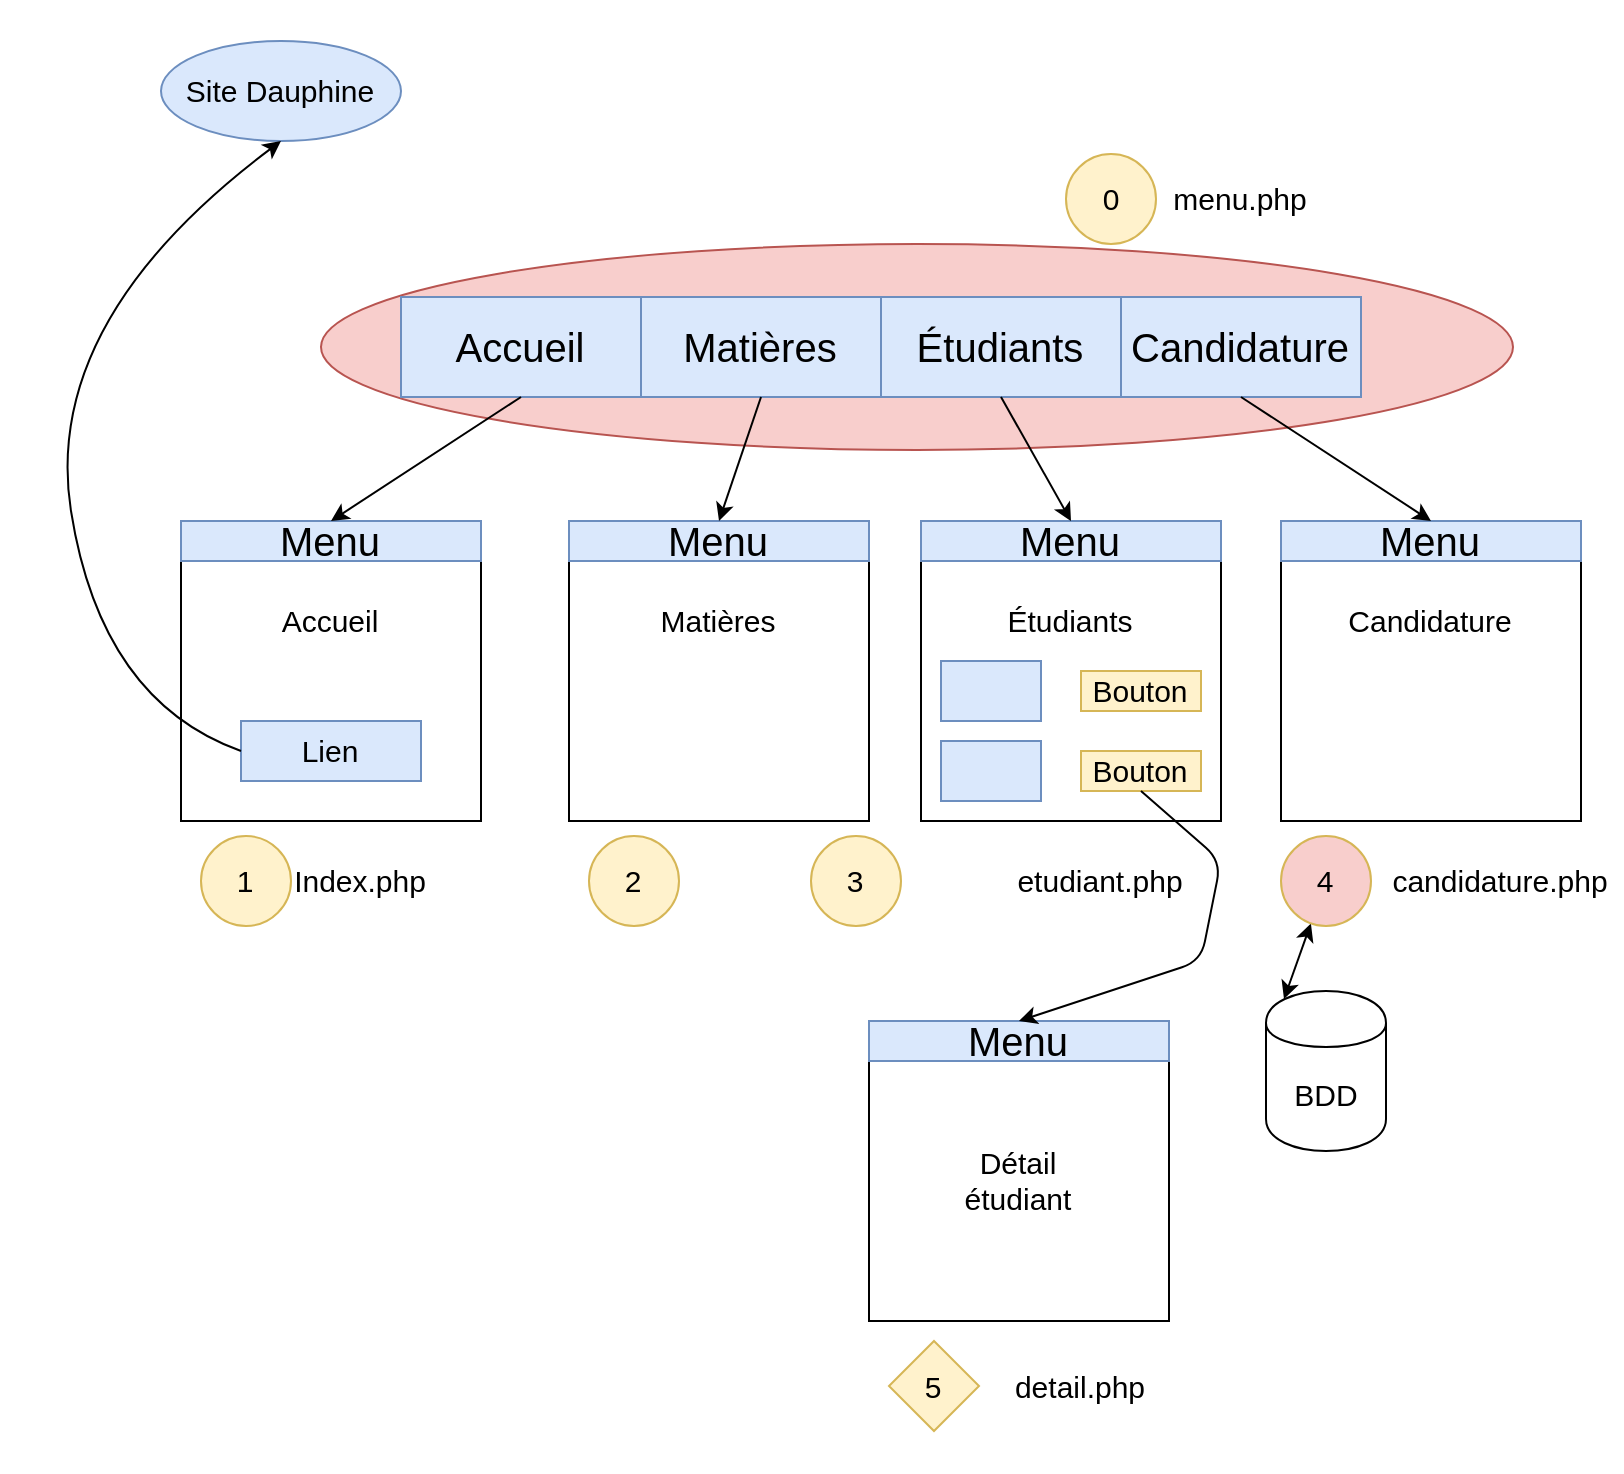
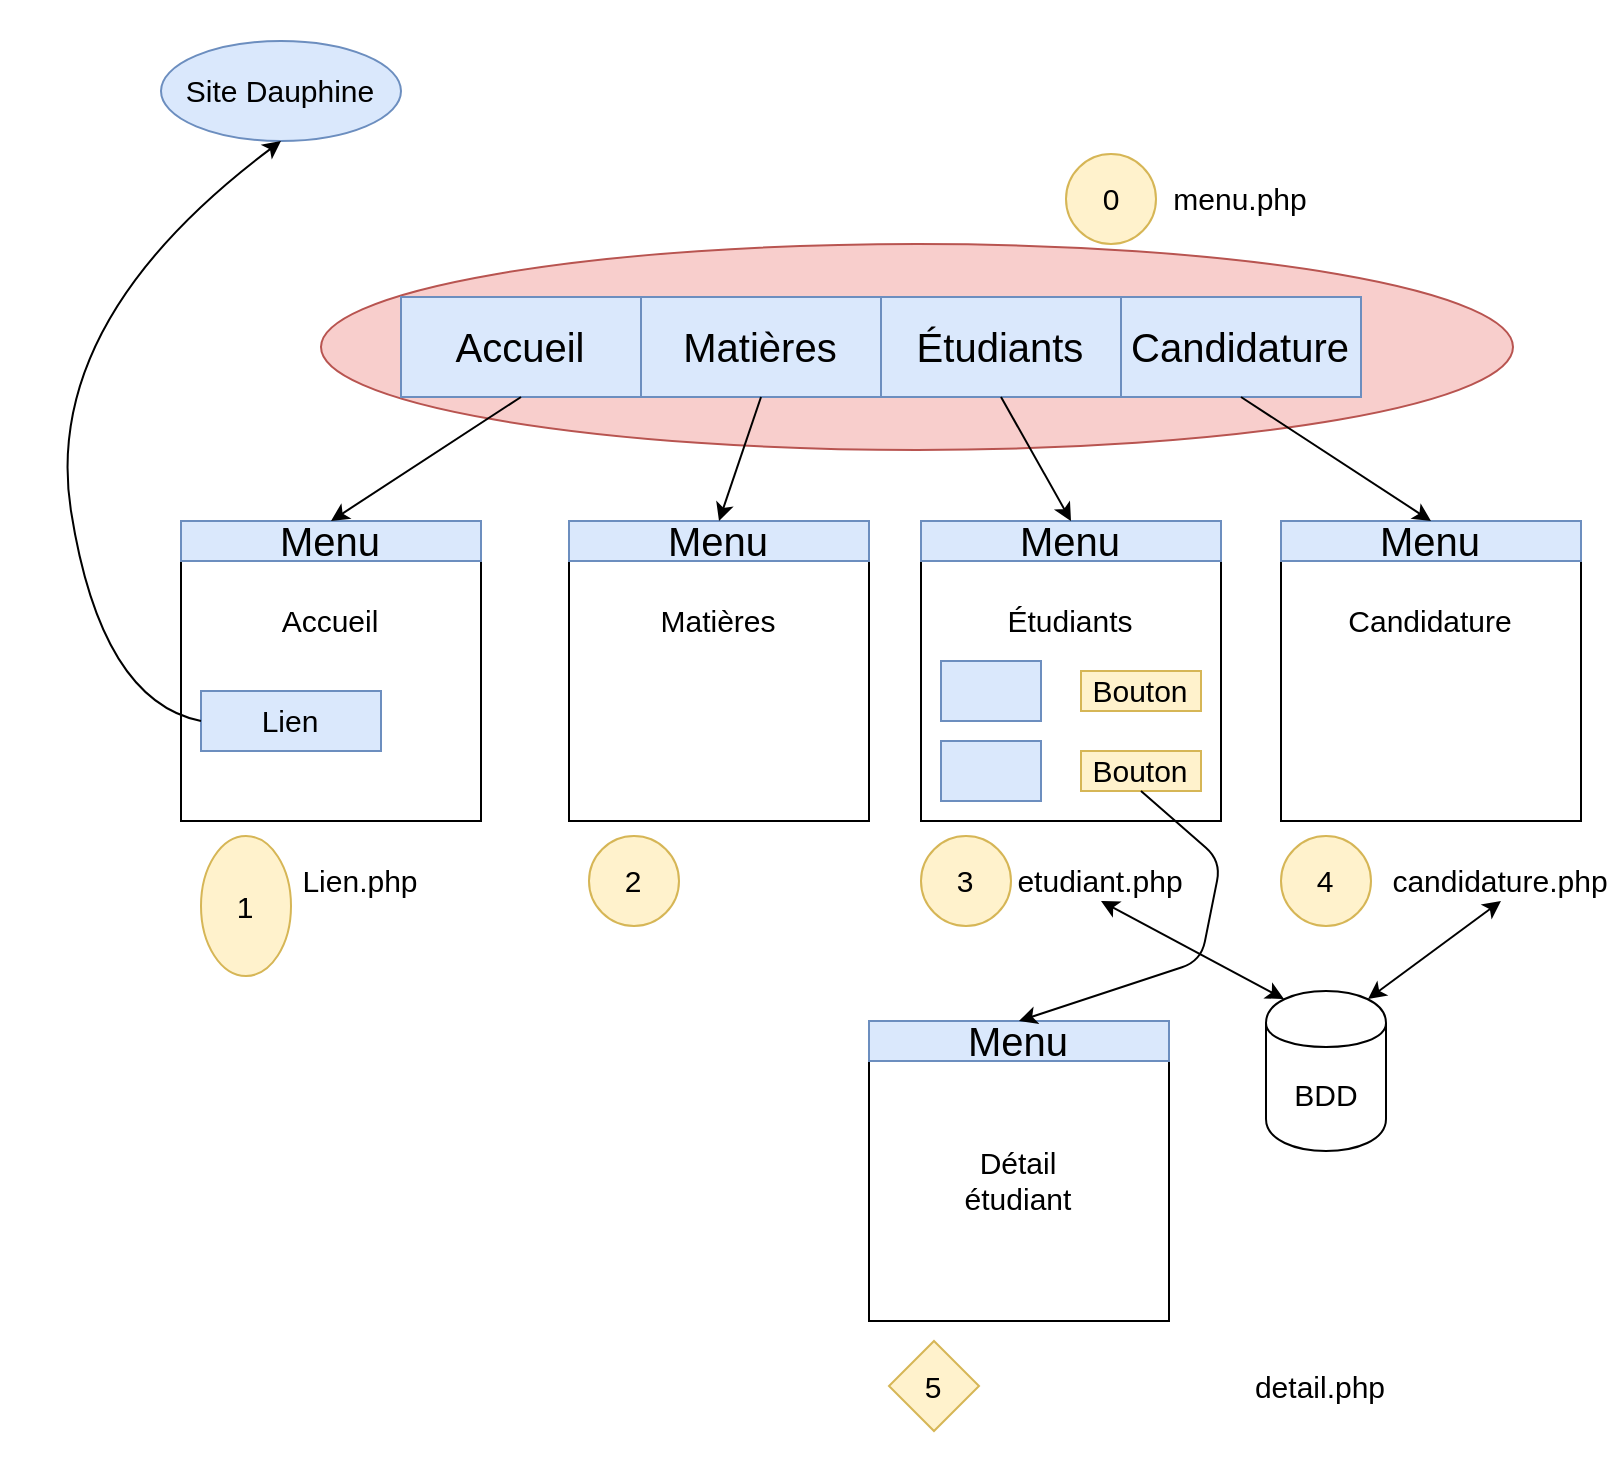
- <mxCell id="10" value="Lien" style="rounded=0;whiteSpace=wrap;html=1;fontSize=15;fillColor=#dae8fc;strokeColor=#6c8ebf;" parent="1" vertex="1"><mxGeometry x="120" y="360" width="90" height="30" as="geometry" /></mxCell>
+ <mxCell id="10" value="Lien" style="rounded=0;whiteSpace=wrap;html=1;fontSize=15;fillColor=#dae8fc;strokeColor=#6c8ebf;" parent="1" vertex="1"><mxGeometry x="100" y="345" width="90" height="30" as="geometry" /></mxCell>
- <mxCell id="18" value="1" style="ellipse;whiteSpace=wrap;html=1;aspect=fixed;fontSize=15;fillColor=#fff2cc;strokeColor=#d6b656;" parent="1" vertex="1"><mxGeometry x="100" y="417.5" width="45" height="45" as="geometry" /></mxCell>
+ <mxCell id="18" value="1" style="ellipse;whiteSpace=wrap;html=1;aspect=fixed;fontSize=15;fillColor=#fff2cc;strokeColor=#d6b656;" parent="1" vertex="1"><mxGeometry x="100" y="417.5" width="45" height="70" as="geometry" /></mxCell>
- <mxCell id="17" value="Index.php" style="text;html=1;strokeColor=none;fillColor=none;align=center;verticalAlign=middle;whiteSpace=wrap;rounded=0;fontSize=15;" parent="1" vertex="1"><mxGeometry x="160" y="430" width="40" height="20" as="geometry" /></mxCell>
+ <mxCell id="17" value="Lien.php" style="text;html=1;strokeColor=none;fillColor=none;align=center;verticalAlign=middle;whiteSpace=wrap;rounded=0;fontSize=15;" parent="1" vertex="1"><mxGeometry x="160" y="430" width="40" height="20" as="geometry" /></mxCell>
- <mxCell id="35" value="3" style="ellipse;whiteSpace=wrap;html=1;aspect=fixed;fontSize=15;fillColor=#fff2cc;strokeColor=#d6b656;" parent="1" vertex="1"><mxGeometry x="405" y="417.5" width="45" height="45" as="geometry" /></mxCell>
+ <mxCell id="35" value="3" style="ellipse;whiteSpace=wrap;html=1;aspect=fixed;fontSize=15;fillColor=#fff2cc;strokeColor=#d6b656;" parent="1" vertex="1"><mxGeometry x="460" y="417.5" width="45" height="45" as="geometry" /></mxCell>
- <mxCell id="38" value="4" style="ellipse;whiteSpace=wrap;html=1;aspect=fixed;fontSize=15;fillColor=#f8cecc;strokeColor=#d6b656;" parent="1" vertex="1"><mxGeometry x="640" y="417.5" width="45" height="45" as="geometry" /></mxCell>
+ <mxCell id="38" value="4" style="ellipse;whiteSpace=wrap;html=1;aspect=fixed;fontSize=15;fillColor=#fff2cc;strokeColor=#d6b656;" parent="1" vertex="1"><mxGeometry x="640" y="417.5" width="45" height="45" as="geometry" /></mxCell>
+ <mxCell id="39" value="" style="endArrow=classic;startArrow=classic;html=1;fontSize=15;entryX=0.5;entryY=1;entryDx=0;entryDy=0;exitX=0.85;exitY=0.05;exitDx=0;exitDy=0;exitPerimeter=0;" parent="1" source="32" target="37" edge="1"><mxGeometry width="50" height="50" relative="1" as="geometry"><mxPoint x="629" y="509" as="sourcePoint" /><mxPoint x="560" y="460" as="targetPoint" /></mxGeometry></mxCell>
- <mxCell id="33" value="" style="endArrow=classic;startArrow=classic;html=1;fontSize=15;exitX=0.15;exitY=0.05;exitDx=0;exitDy=0;exitPerimeter=0;" parent="1" source="32" target="38" edge="1"><mxGeometry width="50" height="50" relative="1" as="geometry"><mxPoint x="400" y="400" as="sourcePoint" /><mxPoint x="450" y="350" as="targetPoint" /></mxGeometry></mxCell>
+ <mxCell id="33" value="" style="endArrow=classic;startArrow=classic;html=1;fontSize=15;entryX=0.5;entryY=1;entryDx=0;entryDy=0;exitX=0.15;exitY=0.05;exitDx=0;exitDy=0;exitPerimeter=0;" parent="1" source="32" target="36" edge="1"><mxGeometry width="50" height="50" relative="1" as="geometry"><mxPoint x="400" y="400" as="sourcePoint" /><mxPoint x="450" y="350" as="targetPoint" /></mxGeometry></mxCell>
- <mxCell id="43" value="&lt;div&gt;detail.php&lt;/div&gt;" style="text;html=1;strokeColor=none;fillColor=none;align=center;verticalAlign=middle;whiteSpace=wrap;rounded=0;fontSize=15;" parent="1" vertex="1"><mxGeometry x="520" y="682.5" width="40" height="20" as="geometry" /></mxCell>
+ <mxCell id="43" value="&lt;div&gt;detail.php&lt;/div&gt;" style="text;html=1;strokeColor=none;fillColor=none;align=center;verticalAlign=middle;whiteSpace=wrap;rounded=0;fontSize=15;" parent="1" vertex="1"><mxGeometry x="640" y="682.5" width="40" height="20" as="geometry" /></mxCell>
